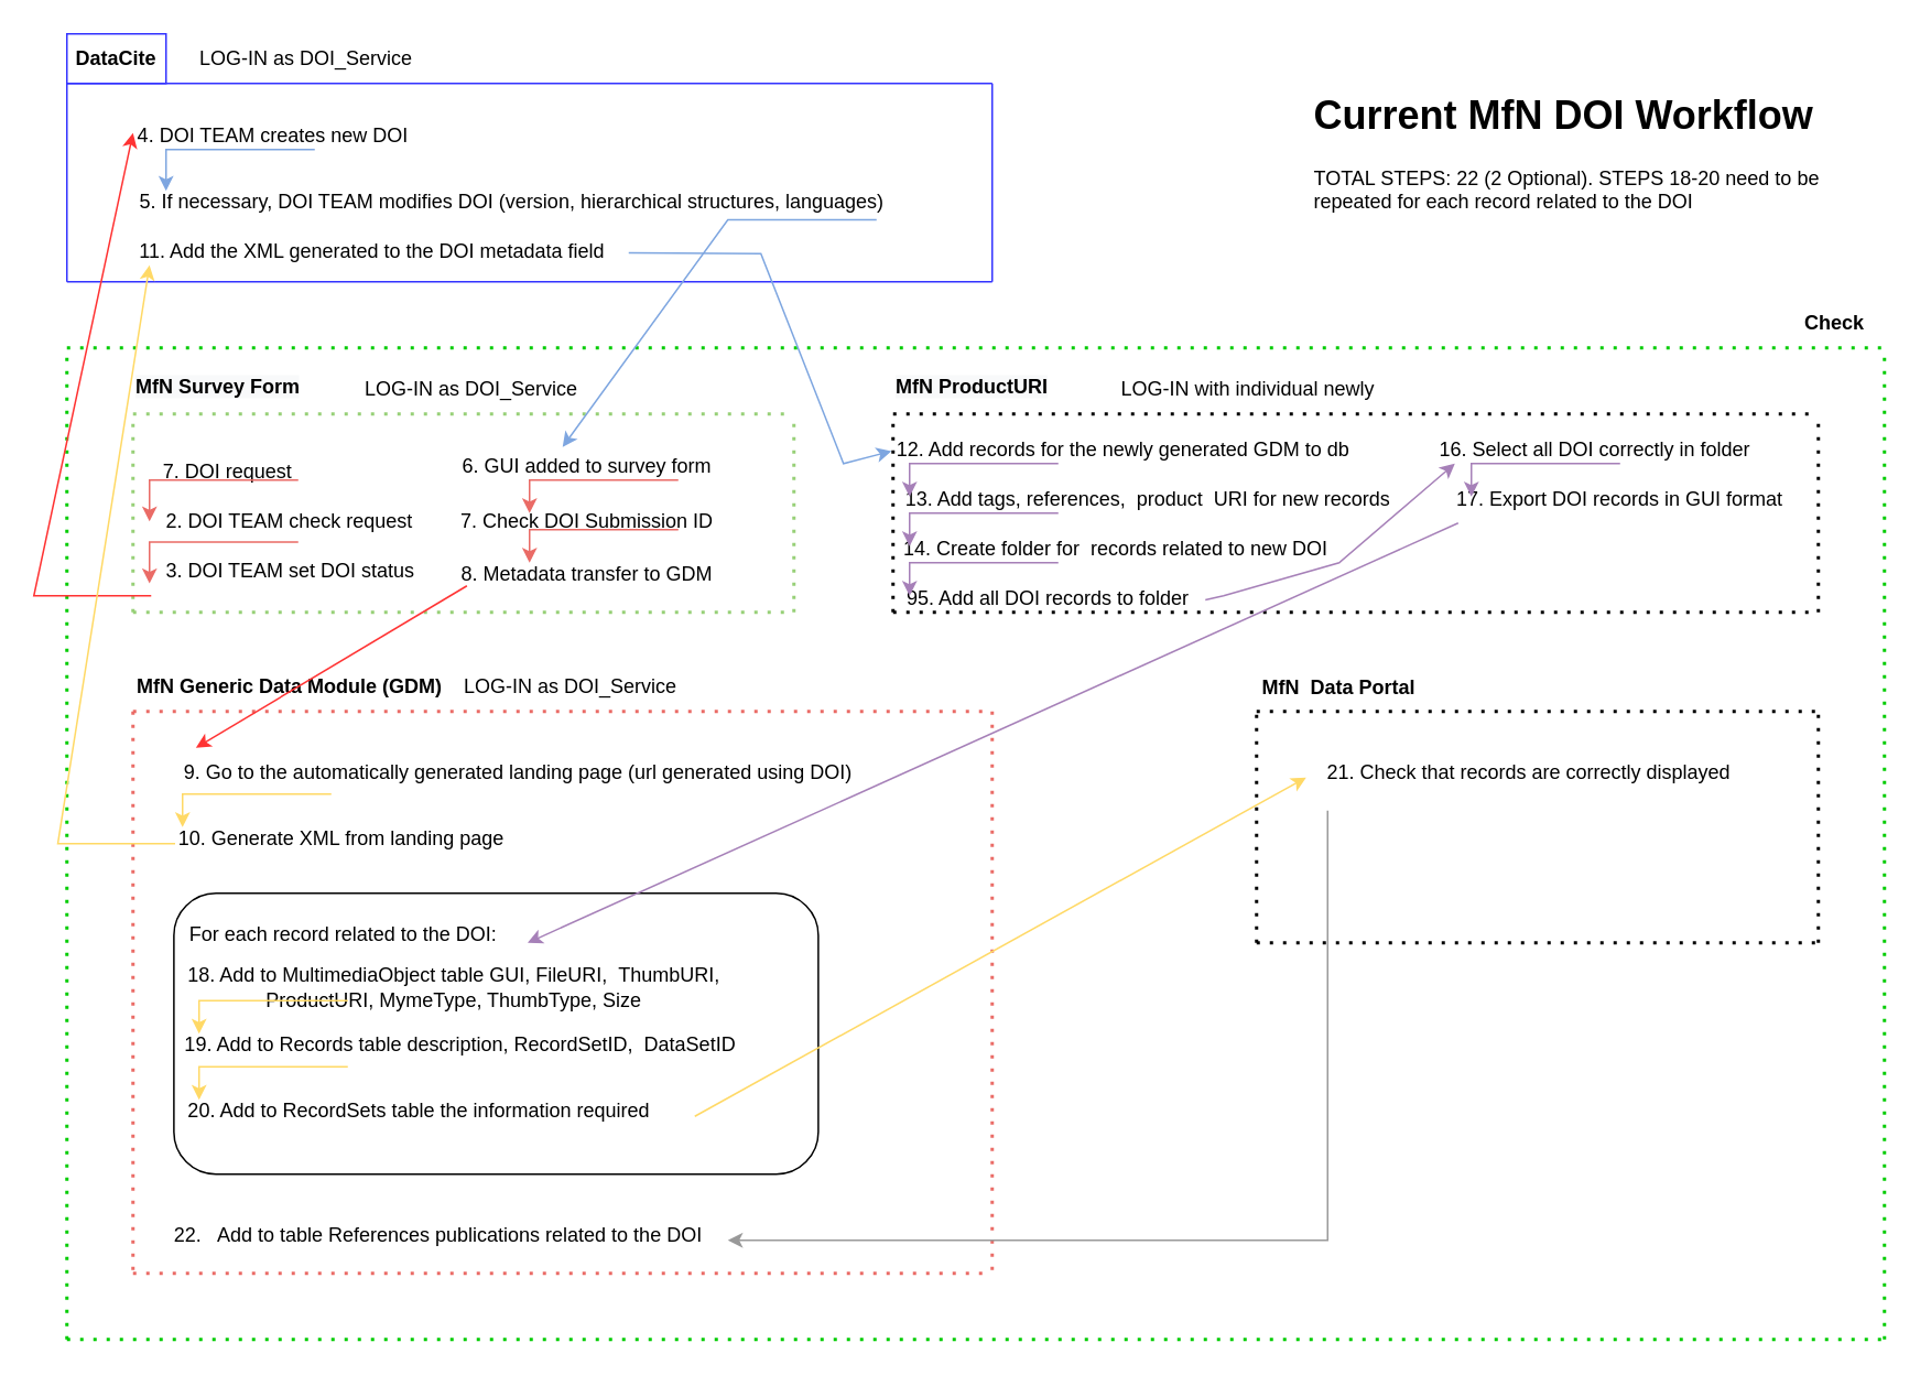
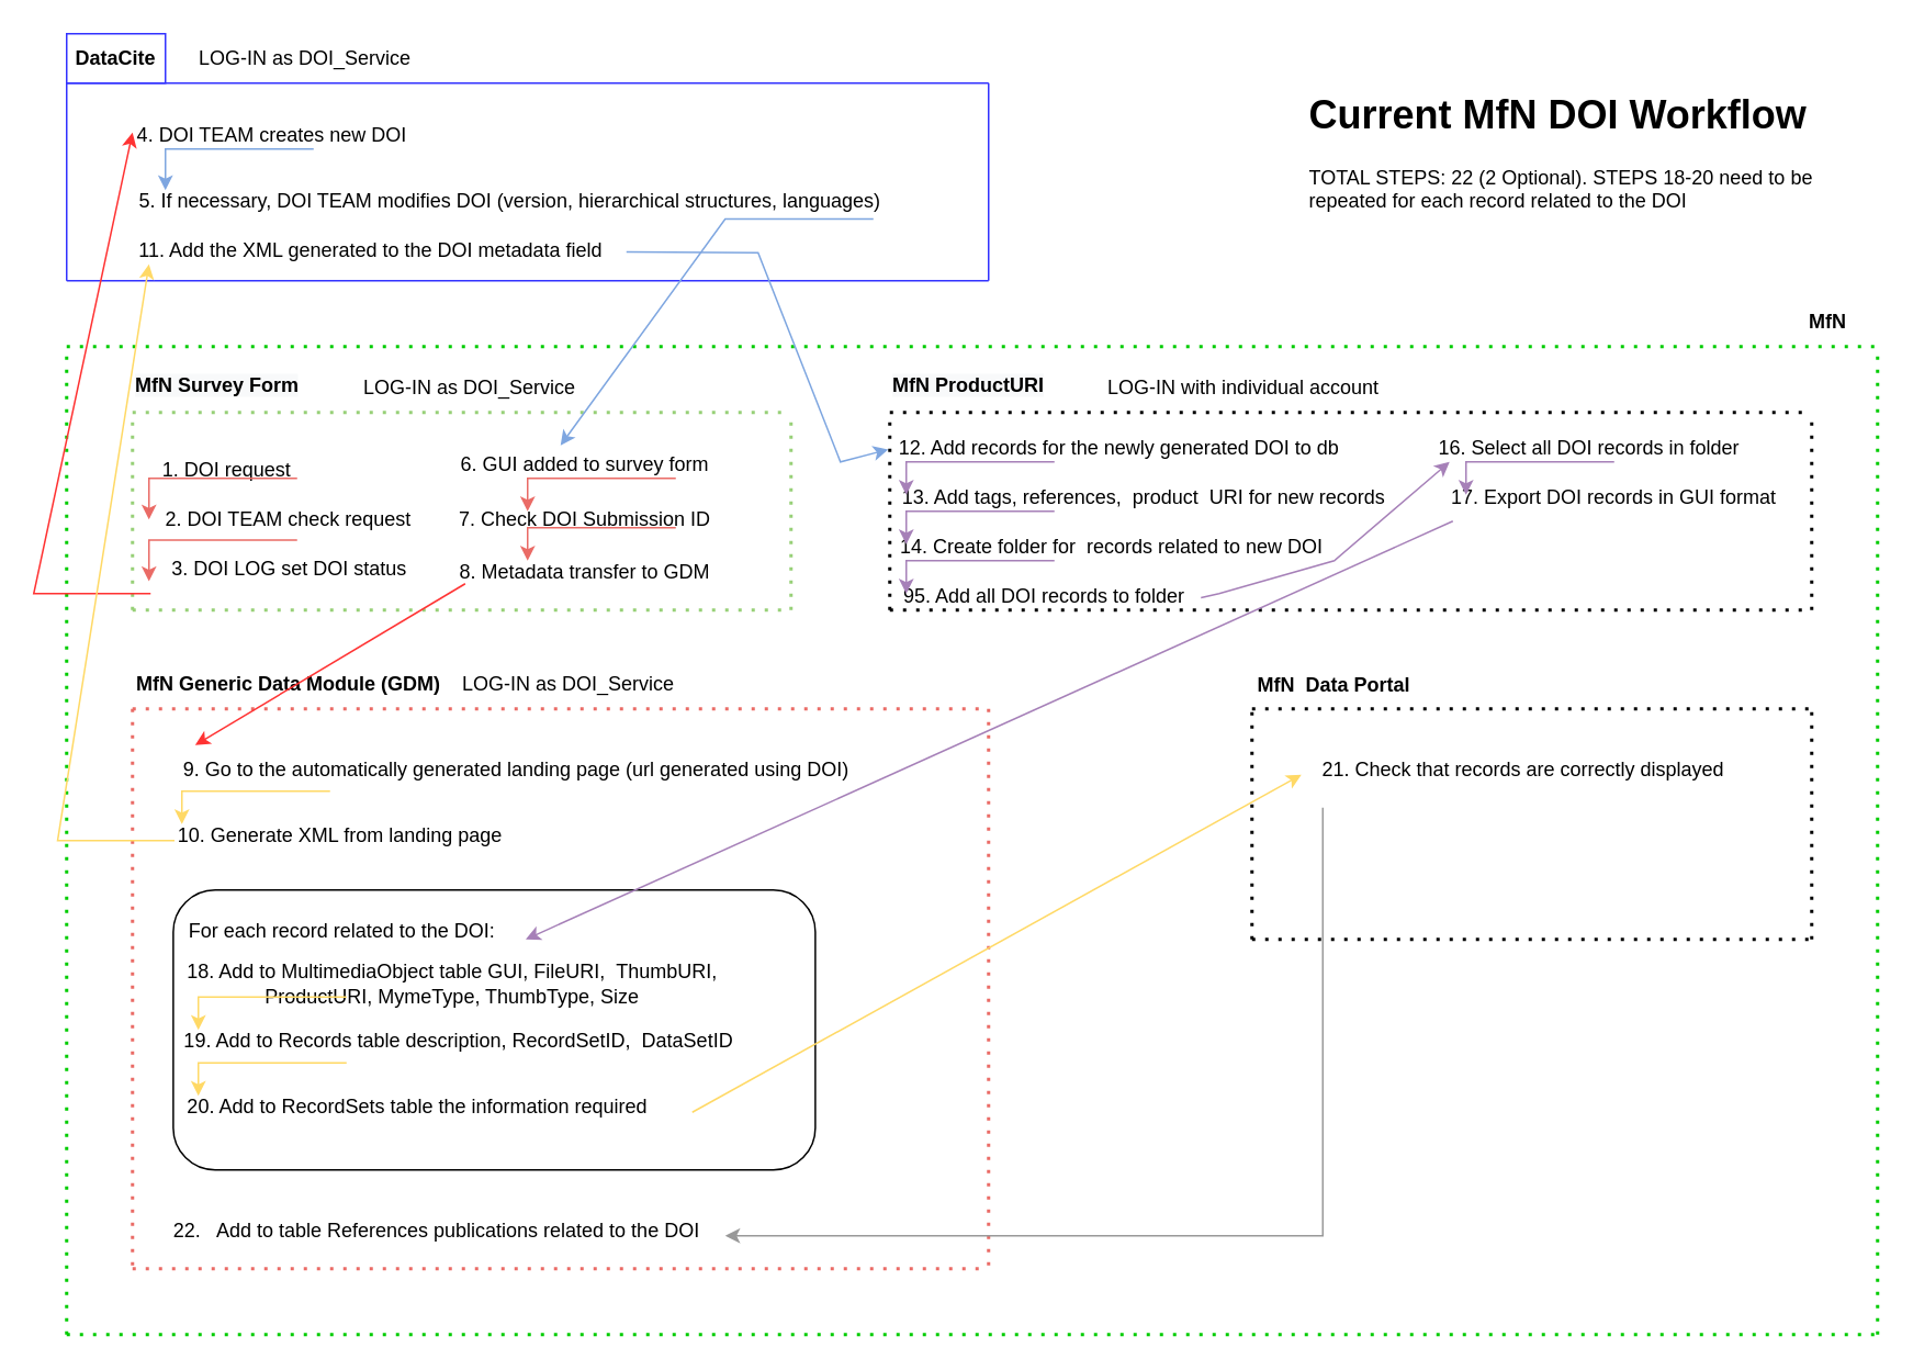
- <mxCell id="12" value="&lt;b&gt;Check&lt;/b&gt;" style="text;html=1;strokeColor=none;fillColor=none;align=center;verticalAlign=middle;whiteSpace=wrap;rounded=0;" parent="1" vertex="1"><mxGeometry x="1080" y="180" width="60" height="30" as="geometry" /></mxCell>
+ <mxCell id="12" value="&lt;b&gt;MfN&lt;/b&gt;" style="text;html=1;strokeColor=none;fillColor=none;align=center;verticalAlign=middle;whiteSpace=wrap;rounded=0;" parent="1" vertex="1"><mxGeometry x="1080" y="180" width="60" height="30" as="geometry" /></mxCell>
- <mxCell id="34" value="LOG-IN with individual newly" style="text;html=1;strokeColor=none;fillColor=none;align=center;verticalAlign=middle;whiteSpace=wrap;rounded=0;" parent="1" vertex="1"><mxGeometry x="650" y="220" width="210" height="30" as="geometry" /></mxCell>
+ <mxCell id="34" value="LOG-IN with individual account" style="text;html=1;strokeColor=none;fillColor=none;align=center;verticalAlign=middle;whiteSpace=wrap;rounded=0;" parent="1" vertex="1"><mxGeometry x="650" y="220" width="210" height="30" as="geometry" /></mxCell>
- <mxCell id="44" value="12. Add records for the newly generated GDM to db" style="text;html=1;strokeColor=none;fillColor=none;align=center;verticalAlign=left;whiteSpace=wrap;rounded=0;" vertex="1" parent="1"><mxGeometry x="539" y="250" width="281" height="30" as="geometry" /></mxCell>
+ <mxCell id="44" value="12. Add records for the newly generated DOI to db" style="text;html=1;strokeColor=none;fillColor=none;align=center;verticalAlign=left;whiteSpace=wrap;rounded=0;" vertex="1" parent="1"><mxGeometry x="539" y="250" width="281" height="30" as="geometry" /></mxCell>
- <mxCell id="48" value="16. Select all DOI correctly in folder" style="text;html=1;strokeColor=none;fillColor=none;align=center;verticalAlign=left;whiteSpace=wrap;rounded=0;" vertex="1" parent="1"><mxGeometry x="810" y="250" width="310" height="30" as="geometry" /></mxCell>
+ <mxCell id="48" value="16. Select all DOI records in folder" style="text;html=1;strokeColor=none;fillColor=none;align=center;verticalAlign=left;whiteSpace=wrap;rounded=0;" vertex="1" parent="1"><mxGeometry x="810" y="250" width="310" height="30" as="geometry" /></mxCell>
- <mxCell id="28" value="7. DOI request" style="text;html=1;strokeColor=none;fillColor=none;align=center;verticalAlign=middle;whiteSpace=wrap;rounded=0;" parent="1" vertex="1"><mxGeometry x="80" y="270" width="115" height="30" as="geometry" /></mxCell>
+ <mxCell id="28" value="1. DOI request" style="text;html=1;strokeColor=none;fillColor=none;align=center;verticalAlign=middle;whiteSpace=wrap;rounded=0;" parent="1" vertex="1"><mxGeometry x="80" y="270" width="115" height="30" as="geometry" /></mxCell>
- <mxCell id="30" value="3. DOI TEAM set DOI status" style="text;html=1;strokeColor=none;fillColor=none;align=center;verticalAlign=middle;whiteSpace=wrap;rounded=0;" parent="1" vertex="1"><mxGeometry x="91" y="330" width="169" height="30" as="geometry" /></mxCell>
+ <mxCell id="30" value="3. DOI LOG set DOI status" style="text;html=1;strokeColor=none;fillColor=none;align=center;verticalAlign=middle;whiteSpace=wrap;rounded=0;" parent="1" vertex="1"><mxGeometry x="91" y="330" width="169" height="30" as="geometry" /></mxCell>
